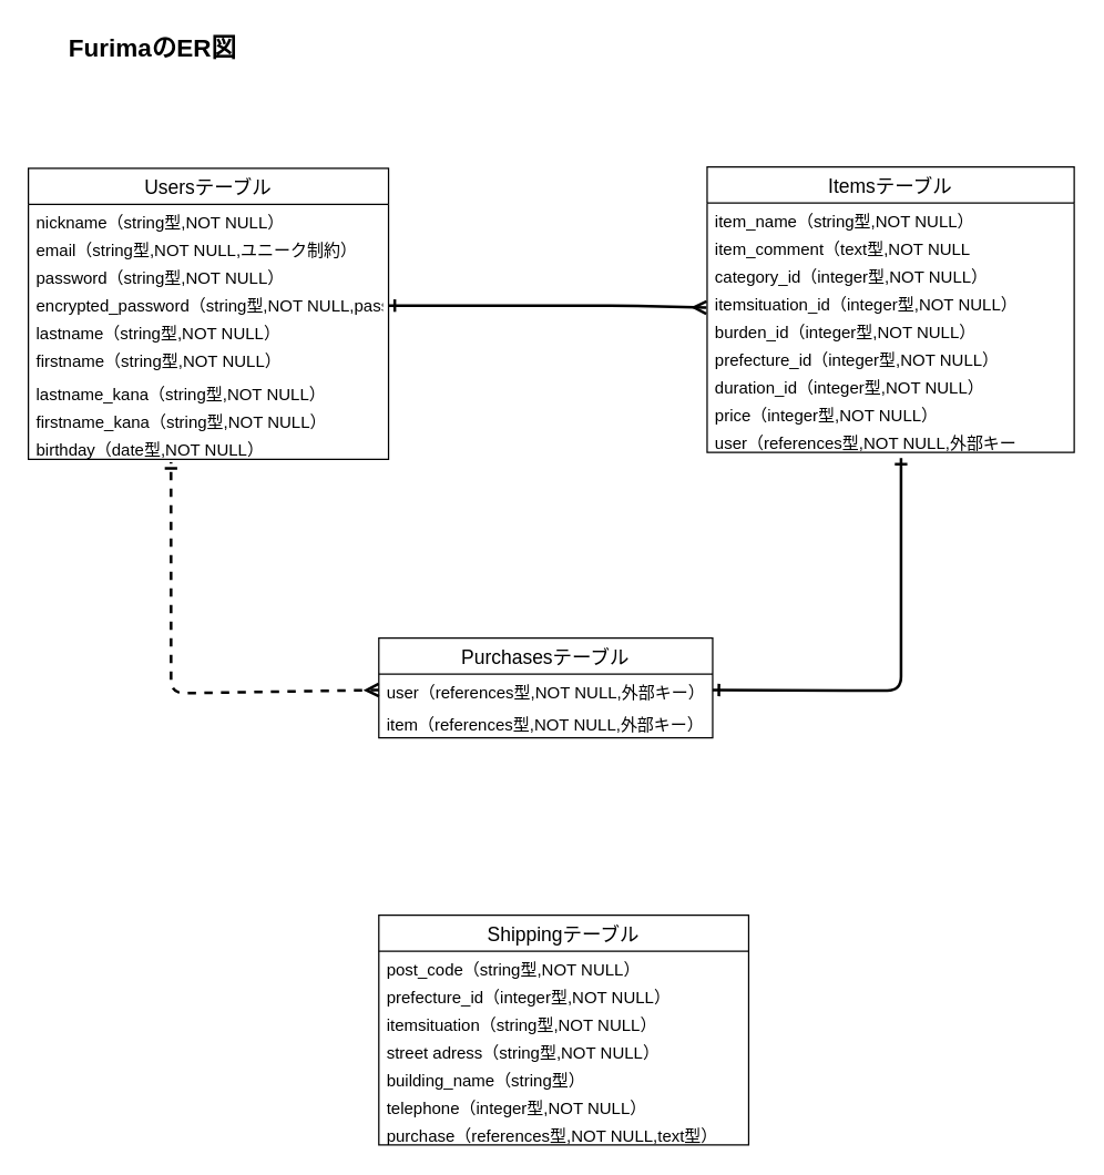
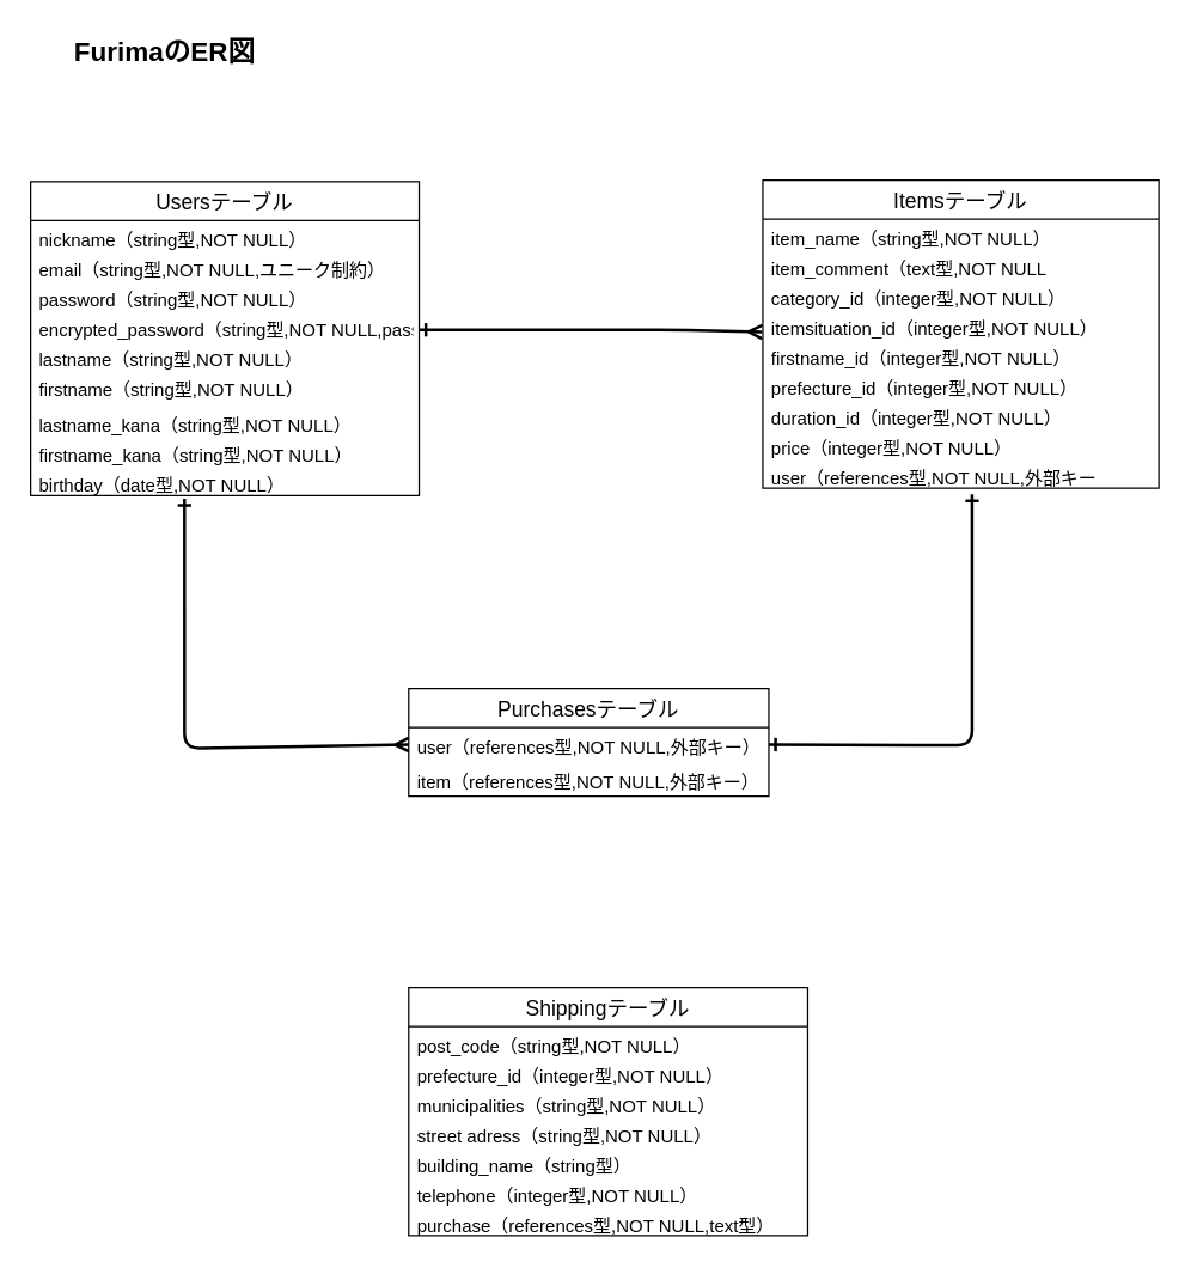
- <mxCell id="18" value="burden_id（integer型,NOT NULL）" style="text;strokeColor=none;fillColor=none;spacingLeft=4;spacingRight=4;overflow=hidden;rotatable=0;points=[[0,0.5],[1,0.5]];portConstraint=eastwest;fontSize=12;aspect=fixed;" parent="13" vertex="1"><mxGeometry y="106" width="265" height="20" as="geometry" /></mxCell>
+ <mxCell id="18" value="firstname_id（integer型,NOT NULL）" style="text;strokeColor=none;fillColor=none;spacingLeft=4;spacingRight=4;overflow=hidden;rotatable=0;points=[[0,0.5],[1,0.5]];portConstraint=eastwest;fontSize=12;aspect=fixed;" parent="13" vertex="1"><mxGeometry y="106" width="265" height="20" as="geometry" /></mxCell>
- <mxCell id="36" style="edgeStyle=none;html=1;exitX=0;exitY=0.5;exitDx=0;exitDy=0;entryX=0.396;entryY=1.1;entryDx=0;entryDy=0;entryPerimeter=0;strokeWidth=2;startArrow=ERmany;startFill=0;endArrow=ERone;endFill=0;targetPerimeterSpacing=1;dashed=1;" parent="1" source="25" target="11" edge="1"><mxGeometry relative="1" as="geometry"><Array as="points"><mxPoint x="123" y="500" /></Array></mxGeometry></mxCell>
+ <mxCell id="36" style="edgeStyle=none;html=1;exitX=0;exitY=0.5;exitDx=0;exitDy=0;entryX=0.396;entryY=1.1;entryDx=0;entryDy=0;entryPerimeter=0;strokeWidth=2;startArrow=ERmany;startFill=0;endArrow=ERone;endFill=0;targetPerimeterSpacing=1;" parent="1" source="25" target="11" edge="1"><mxGeometry relative="1" as="geometry"><Array as="points"><mxPoint x="123" y="500" /></Array></mxGeometry></mxCell>
- <mxCell id="30" value="itemsituation（string型,NOT NULL）" style="text;strokeColor=none;fillColor=none;spacingLeft=4;spacingRight=4;overflow=hidden;rotatable=0;points=[[0,0.5],[1,0.5]];portConstraint=eastwest;fontSize=12;" parent="27" vertex="1"><mxGeometry y="66" width="267" height="20" as="geometry" /></mxCell>
+ <mxCell id="30" value="municipalities（string型,NOT NULL）" style="text;strokeColor=none;fillColor=none;spacingLeft=4;spacingRight=4;overflow=hidden;rotatable=0;points=[[0,0.5],[1,0.5]];portConstraint=eastwest;fontSize=12;" parent="27" vertex="1"><mxGeometry y="66" width="267" height="20" as="geometry" /></mxCell>
